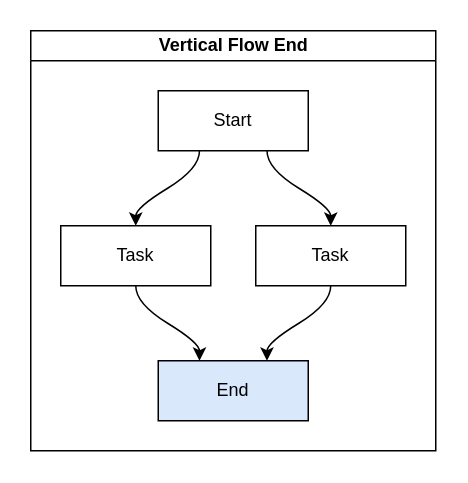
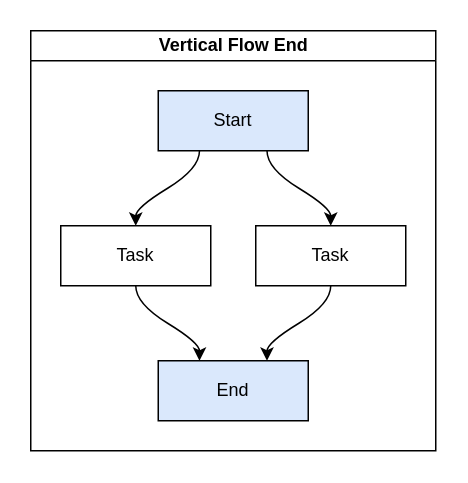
- <mxCell id="3" value="Start" style="whiteSpace=wrap;html=1;" vertex="1" parent="2"><mxGeometry x="85" y="40" width="100" height="40" as="geometry" /></mxCell>
+ <mxCell id="3" value="Start" style="whiteSpace=wrap;html=1;fillColor=#dae8fc;" vertex="1" parent="2"><mxGeometry x="85" y="40" width="100" height="40" as="geometry" /></mxCell>
